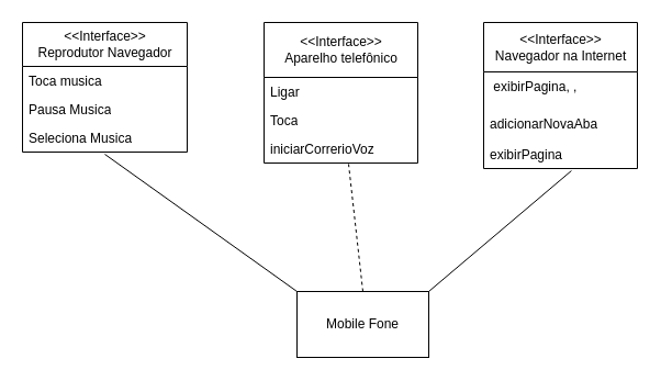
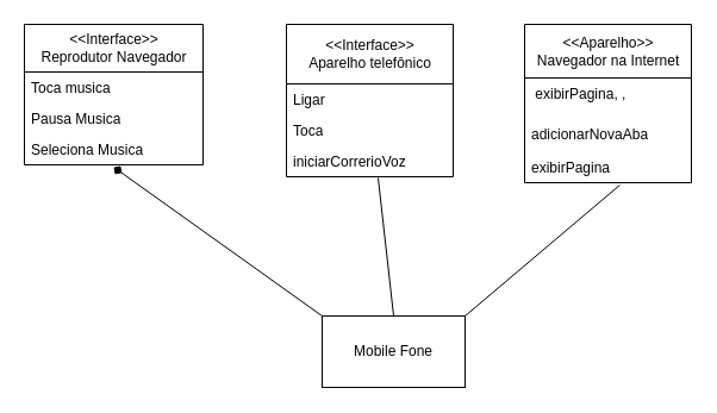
- <mxCell id="10" value="&amp;lt;&amp;lt;Interface&amp;gt;&amp;gt;&lt;br style=&quot;border-color: var(--border-color);&quot;&gt;Navegador na Internet" style="swimlane;fontStyle=0;childLayout=stackLayout;horizontal=1;startSize=45;fillColor=none;horizontalStack=0;resizeParent=1;resizeParentMax=0;resizeLast=0;collapsible=1;marginBottom=0;html=1;" vertex="1" parent="1"><mxGeometry x="440" y="20" width="140" height="133" as="geometry" /></mxCell>
+ <mxCell id="10" value="&amp;lt;&amp;lt;Aparelho&amp;gt;&amp;gt;&lt;br style=&quot;border-color: var(--border-color);&quot;&gt;Navegador na Internet" style="swimlane;fontStyle=0;childLayout=stackLayout;horizontal=1;startSize=45;fillColor=none;horizontalStack=0;resizeParent=1;resizeParentMax=0;resizeLast=0;collapsible=1;marginBottom=0;html=1;" vertex="1" parent="1"><mxGeometry x="440" y="20" width="140" height="133" as="geometry" /></mxCell>
- <mxCell id="17" value="" style="endArrow=none;html=1;rounded=0;exitX=0;exitY=0;exitDx=0;exitDy=0;entryX=0.5;entryY=1.077;entryDx=0;entryDy=0;entryPerimeter=0;" edge="1" parent="1" source="14" target="5"><mxGeometry width="50" height="50" relative="1" as="geometry"><mxPoint x="270" y="255" as="sourcePoint" /><mxPoint x="390" y="195" as="targetPoint" /></mxGeometry></mxCell>
+ <mxCell id="17" value="" style="endArrow=diamond;html=1;rounded=0;exitX=0;exitY=0;exitDx=0;exitDy=0;entryX=0.5;entryY=1.077;entryDx=0;entryDy=0;entryPerimeter=0;" edge="1" parent="1" source="14" target="5"><mxGeometry width="50" height="50" relative="1" as="geometry"><mxPoint x="270" y="255" as="sourcePoint" /><mxPoint x="390" y="195" as="targetPoint" /></mxGeometry></mxCell>
- <mxCell id="16" value="" style="endArrow=none;html=1;rounded=0;exitX=0.5;exitY=0;exitDx=0;exitDy=0;entryX=0.55;entryY=1.038;entryDx=0;entryDy=0;entryPerimeter=0;dashed=1;" edge="1" parent="1" source="14" target="9"><mxGeometry width="50" height="50" relative="1" as="geometry"><mxPoint x="340" y="245" as="sourcePoint" /><mxPoint x="390" y="195" as="targetPoint" /></mxGeometry></mxCell>
+ <mxCell id="16" value="" style="endArrow=none;html=1;rounded=0;exitX=0.5;exitY=0;exitDx=0;exitDy=0;entryX=0.55;entryY=1.038;entryDx=0;entryDy=0;entryPerimeter=0;" edge="1" parent="1" source="14" target="9"><mxGeometry width="50" height="50" relative="1" as="geometry"><mxPoint x="340" y="245" as="sourcePoint" /><mxPoint x="390" y="195" as="targetPoint" /></mxGeometry></mxCell>
